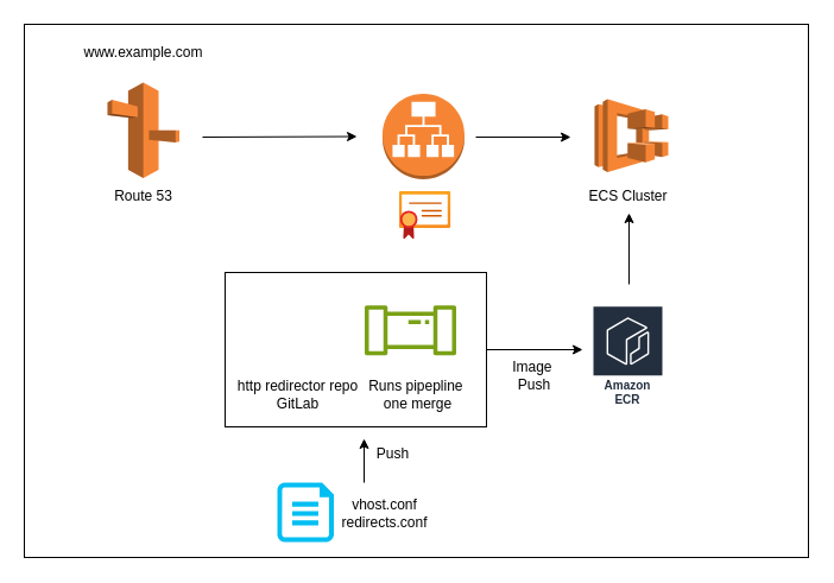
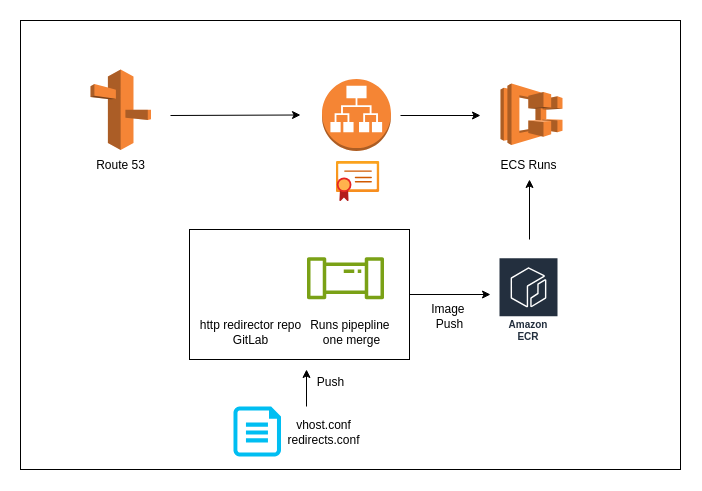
- <mxCell id="7" value="www.example.com" style="text;html=1;align=center;verticalAlign=middle;resizable=0;points=[];autosize=1;strokeColor=none;fillColor=none;" vertex="1" parent="1"><mxGeometry x="60.25" y="29" width="120" height="30" as="geometry" /></mxCell>
- <mxCell id="12" value="ECS Cluster" style="text;html=1;align=center;verticalAlign=middle;resizable=0;points=[];autosize=1;strokeColor=none;fillColor=none;" vertex="1" parent="1"><mxGeometry x="483" y="149.5" width="90" height="30" as="geometry" /></mxCell>
+ <mxCell id="12" value="ECS Runs" style="text;html=1;align=center;verticalAlign=middle;resizable=0;points=[];autosize=1;strokeColor=none;fillColor=none;" vertex="1" parent="1"><mxGeometry x="483" y="149.5" width="90" height="30" as="geometry" /></mxCell>
